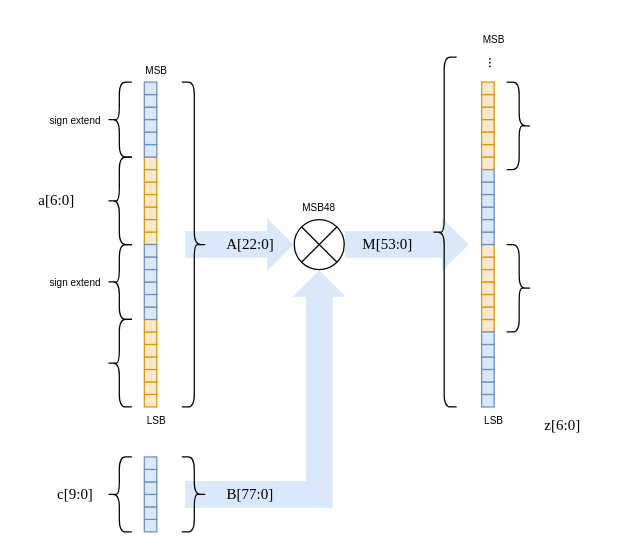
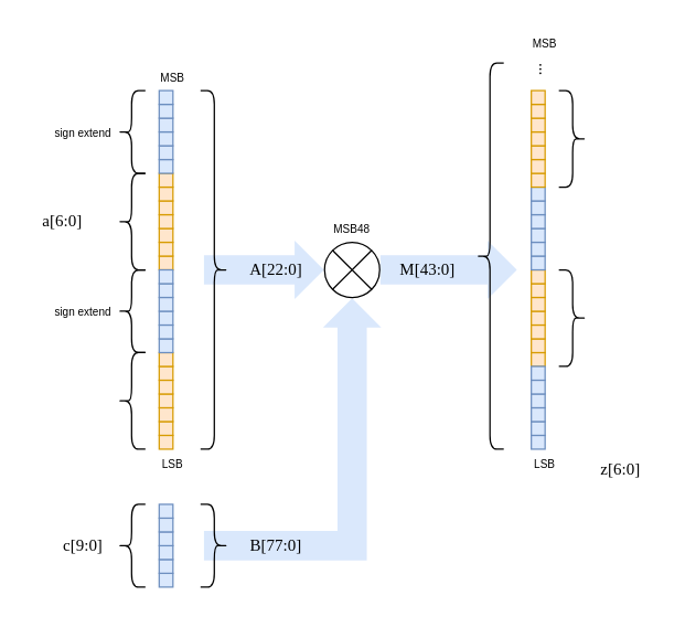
- <mxCell id="79" value="&lt;font face=&quot;Lucida Console&quot;&gt;M[53:0]&lt;/font&gt;" style="text;html=1;align=center;verticalAlign=middle;whiteSpace=wrap;rounded=0;" vertex="1" parent="1"><mxGeometry x="275" y="185" width="70" height="20" as="geometry" /></mxCell>
+ <mxCell id="79" value="&lt;font face=&quot;Lucida Console&quot;&gt;M[43:0]&lt;/font&gt;" style="text;html=1;align=center;verticalAlign=middle;whiteSpace=wrap;rounded=0;" vertex="1" parent="1"><mxGeometry x="275" y="185" width="70" height="20" as="geometry" /></mxCell>
